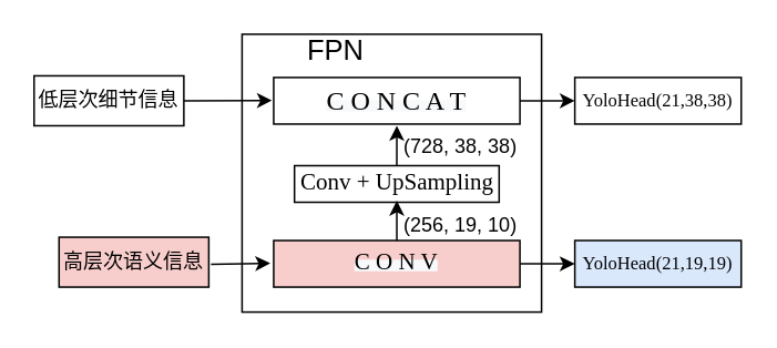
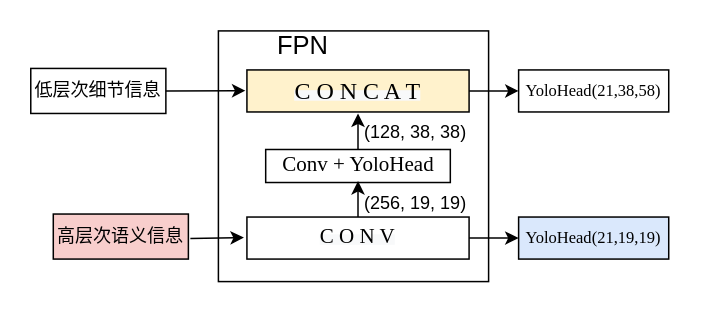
- <mxCell id="5" value="&lt;span style=&quot;color: rgb(0 , 0 , 0) ; font-style: normal ; letter-spacing: normal ; text-align: center ; text-indent: 0px ; text-transform: none ; word-spacing: 0px ; background-color: rgb(248 , 249 , 250) ; display: inline ; float: none&quot;&gt;&lt;font style=&quot;font-size: 16px&quot; face=&quot;Times New Roman&quot;&gt;C O N C A T&lt;/font&gt;&lt;/span&gt;" style="rounded=0;whiteSpace=wrap;html=1;strokeWidth=1;fontSize=7;" vertex="1" parent="1"><mxGeometry x="164" y="46" width="148" height="28" as="geometry" /></mxCell>
+ <mxCell id="5" value="&lt;span style=&quot;color: rgb(0 , 0 , 0) ; font-style: normal ; letter-spacing: normal ; text-align: center ; text-indent: 0px ; text-transform: none ; word-spacing: 0px ; background-color: rgb(248 , 249 , 250) ; display: inline ; float: none&quot;&gt;&lt;font style=&quot;font-size: 16px&quot; face=&quot;Times New Roman&quot;&gt;C O N C A T&lt;/font&gt;&lt;/span&gt;" style="rounded=0;whiteSpace=wrap;html=1;strokeWidth=1;fontSize=7;fillColor=#fff2cc;" vertex="1" parent="1"><mxGeometry x="164" y="46" width="148" height="28" as="geometry" /></mxCell>
- <mxCell id="17" value="&lt;font style=&quot;font-size: 11px&quot; face=&quot;Times New Roman&quot;&gt;YoloHead(21,38,38)&lt;/font&gt;" style="rounded=0;whiteSpace=wrap;html=1;strokeWidth=1;fontSize=7;" vertex="1" parent="1"><mxGeometry x="345" y="46" width="100" height="28" as="geometry" /></mxCell>
+ <mxCell id="17" value="&lt;font style=&quot;font-size: 11px&quot; face=&quot;Times New Roman&quot;&gt;YoloHead(21,38,58)&lt;/font&gt;" style="rounded=0;whiteSpace=wrap;html=1;strokeWidth=1;fontSize=7;" vertex="1" parent="1"><mxGeometry x="345" y="46" width="100" height="28" as="geometry" /></mxCell>
- <mxCell id="12" value="(728, 38, 38)" style="text;html=1;resizable=0;autosize=1;align=center;verticalAlign=middle;points=[];fillColor=none;strokeColor=none;rounded=0;" vertex="1" parent="1"><mxGeometry x="237" y="79" width="77" height="18" as="geometry" /></mxCell>
+ <mxCell id="12" value="(128, 38, 38)" style="text;html=1;resizable=0;autosize=1;align=center;verticalAlign=middle;points=[];fillColor=none;strokeColor=none;rounded=0;" vertex="1" parent="1"><mxGeometry x="237" y="79" width="77" height="18" as="geometry" /></mxCell>
- <mxCell id="6" value="&lt;font face=&quot;Times New Roman&quot; style=&quot;font-size: 14px&quot;&gt;Conv + UpSampling&lt;/font&gt;" style="rounded=0;whiteSpace=wrap;html=1;strokeWidth=1;fontSize=7;" vertex="1" parent="1"><mxGeometry x="176.5" y="99" width="123" height="22" as="geometry" /></mxCell>
+ <mxCell id="6" value="&lt;font face=&quot;Times New Roman&quot; style=&quot;font-size: 14px&quot;&gt;Conv + YoloHead&lt;/font&gt;" style="rounded=0;whiteSpace=wrap;html=1;strokeWidth=1;fontSize=7;" vertex="1" parent="1"><mxGeometry x="176.5" y="99" width="123" height="22" as="geometry" /></mxCell>
- <mxCell id="13" value="(256, 19, 10)" style="text;html=1;resizable=0;autosize=1;align=center;verticalAlign=middle;points=[];fillColor=none;strokeColor=none;rounded=0;" vertex="1" parent="1"><mxGeometry x="237" y="126" width="77" height="18" as="geometry" /></mxCell>
+ <mxCell id="13" value="(256, 19, 19)" style="text;html=1;resizable=0;autosize=1;align=center;verticalAlign=middle;points=[];fillColor=none;strokeColor=none;rounded=0;" vertex="1" parent="1"><mxGeometry x="237" y="126" width="77" height="18" as="geometry" /></mxCell>
- <mxCell id="4" value="&lt;span style=&quot;color: rgb(0 , 0 , 0) ; font-style: normal ; letter-spacing: normal ; text-align: center ; text-indent: 0px ; text-transform: none ; word-spacing: 0px ; background-color: rgb(248 , 249 , 250) ; display: inline ; float: none&quot;&gt;&lt;font style=&quot;font-size: 14px&quot; face=&quot;Times New Roman&quot;&gt;C O N V&lt;/font&gt;&lt;/span&gt;" style="rounded=0;whiteSpace=wrap;html=1;strokeWidth=1;fontSize=7;fillColor=#f8cecc;" vertex="1" parent="1"><mxGeometry x="164" y="144" width="148" height="28" as="geometry" /></mxCell>
+ <mxCell id="4" value="&lt;span style=&quot;color: rgb(0 , 0 , 0) ; font-style: normal ; letter-spacing: normal ; text-align: center ; text-indent: 0px ; text-transform: none ; word-spacing: 0px ; background-color: rgb(248 , 249 , 250) ; display: inline ; float: none&quot;&gt;&lt;font style=&quot;font-size: 14px&quot; face=&quot;Times New Roman&quot;&gt;C O N V&lt;/font&gt;&lt;/span&gt;" style="rounded=0;whiteSpace=wrap;html=1;strokeWidth=1;fontSize=7;" vertex="1" parent="1"><mxGeometry x="164" y="144" width="148" height="28" as="geometry" /></mxCell>
